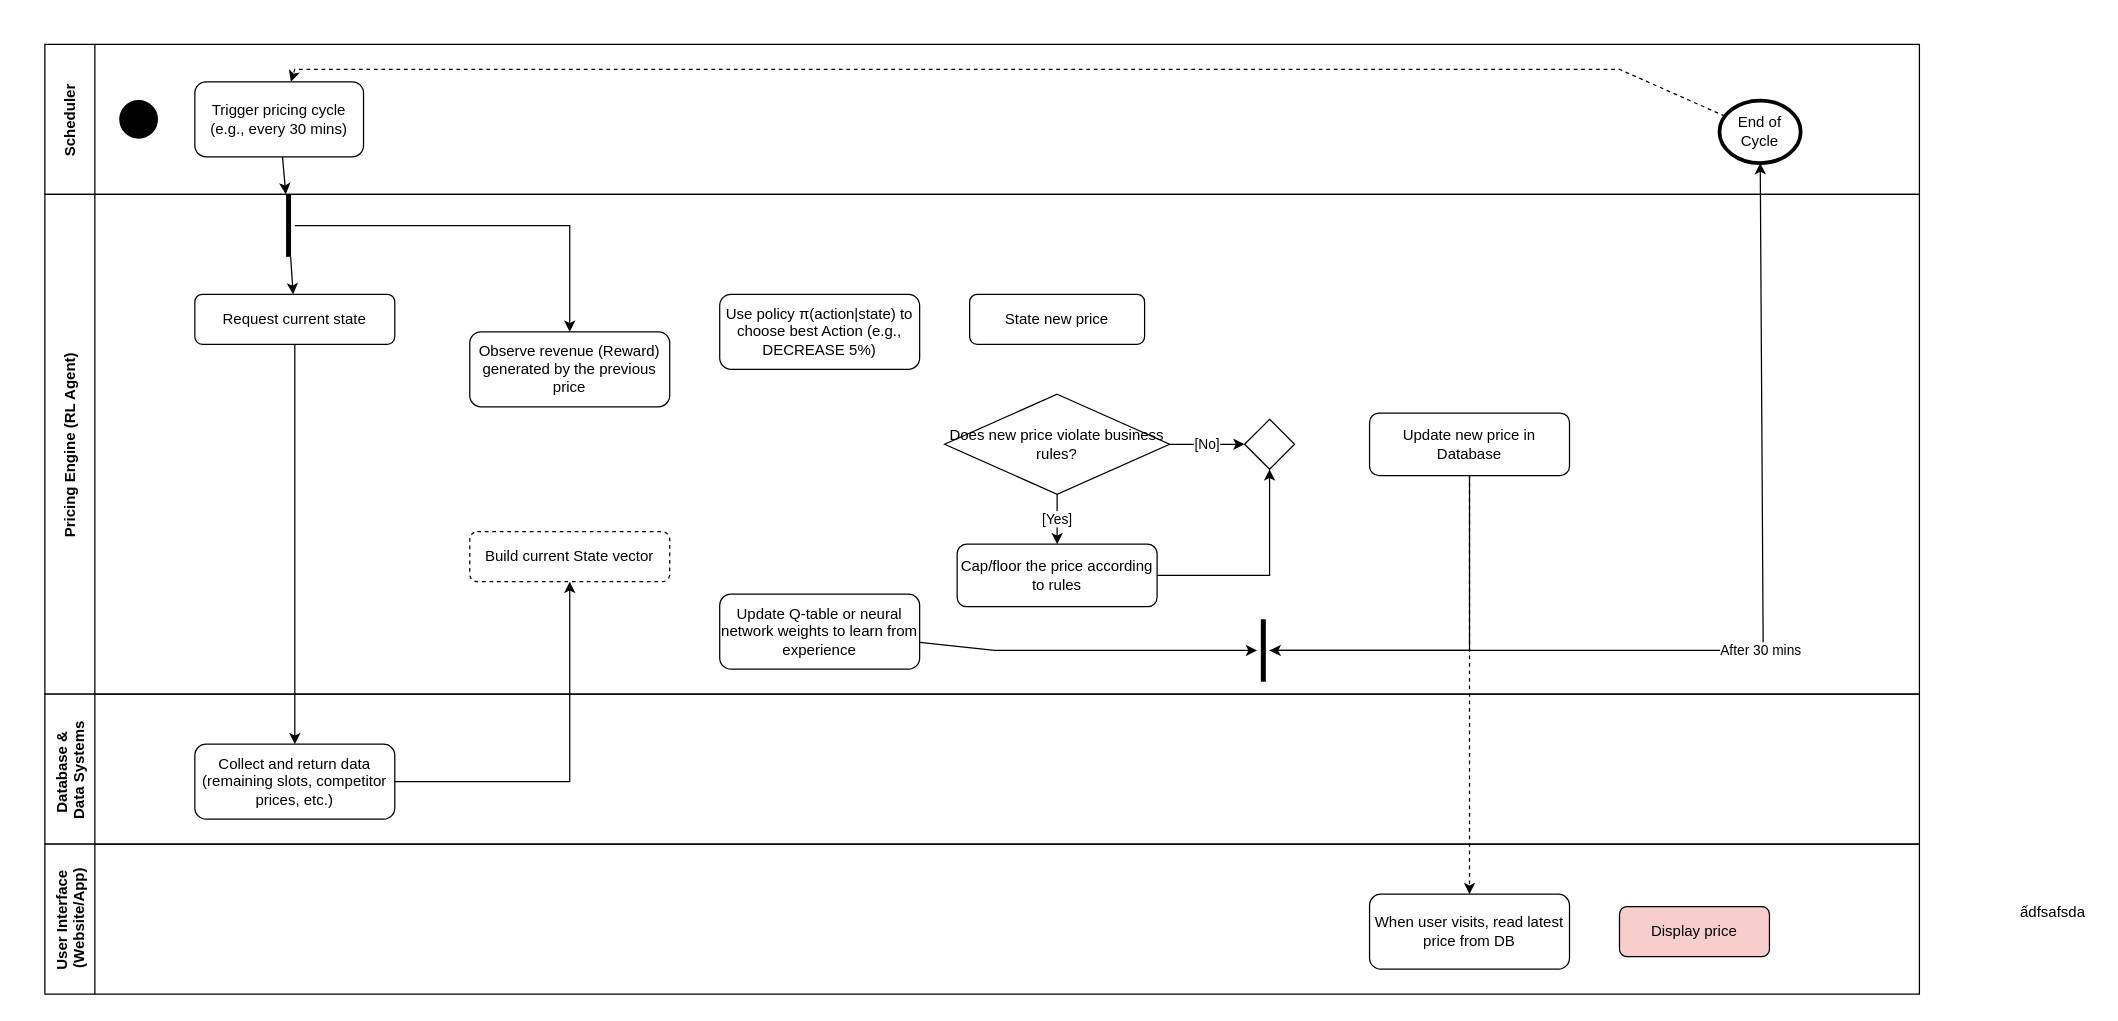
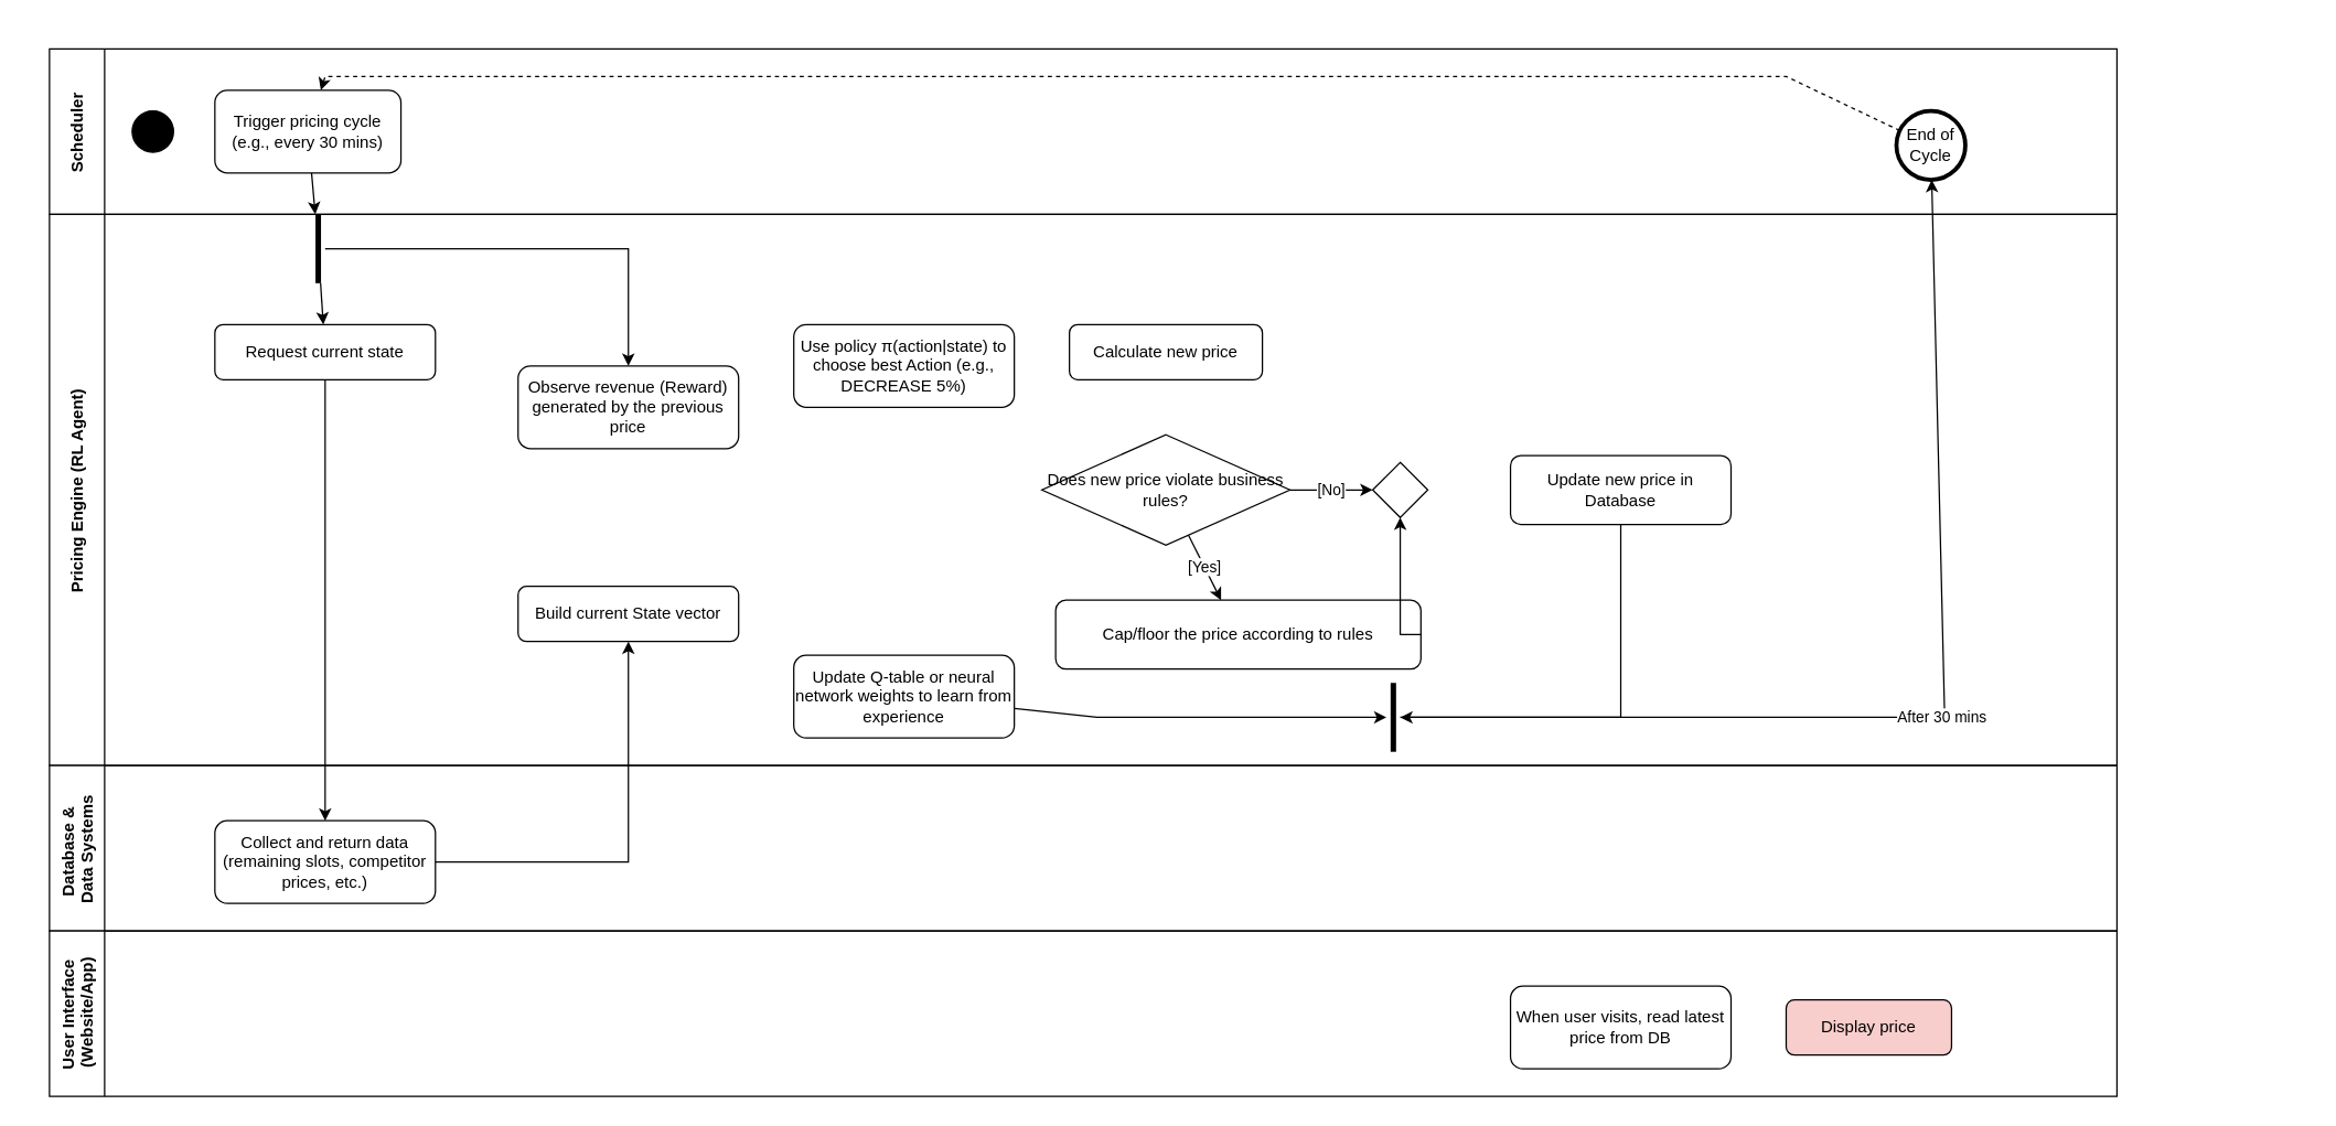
- <mxCell id="11" value="&lt;span style=&quot;background-color: light-dark(#ffffff, var(--ge-dark-color, #121212));&quot;&gt;End of Cycle&lt;/span&gt;" style="ellipse;whiteSpace=wrap;html=1;aspect=fixed;strokeWidth=3;" vertex="1" parent="9"><mxGeometry x="1340" y="45" width="65" height="50" as="geometry" /></mxCell>
+ <mxCell id="11" value="&lt;span style=&quot;background-color: light-dark(#ffffff, var(--ge-dark-color, #121212));&quot;&gt;End of Cycle&lt;/span&gt;" style="ellipse;whiteSpace=wrap;html=1;aspect=fixed;strokeWidth=3;" vertex="1" parent="9"><mxGeometry x="1340" y="45" width="50" height="50" as="geometry" /></mxCell>
- <mxCell id="22" value="State new price" style="rounded=1;whiteSpace=wrap;html=1;" vertex="1" parent="1"><mxGeometry x="760" y="220" width="140" height="40" as="geometry" /></mxCell>
+ <mxCell id="22" value="Calculate new price" style="rounded=1;whiteSpace=wrap;html=1;" vertex="1" parent="1"><mxGeometry x="760" y="220" width="140" height="40" as="geometry" /></mxCell>
- <mxCell id="14" value="Build current State vector" style="rounded=1;whiteSpace=wrap;html=1;dashed=1;" vertex="1" parent="12"><mxGeometry x="340" y="270" width="160" height="40" as="geometry" /></mxCell>
+ <mxCell id="14" value="Build current State vector" style="rounded=1;whiteSpace=wrap;html=1;" vertex="1" parent="12"><mxGeometry x="340" y="270" width="160" height="40" as="geometry" /></mxCell>
- <mxCell id="24" value="Cap/floor the price according to rules" style="rounded=1;whiteSpace=wrap;html=1;" vertex="1" parent="1"><mxGeometry x="750" y="420" width="160" height="50" as="geometry" /></mxCell>
+ <mxCell id="24" value="Cap/floor the price according to rules" style="rounded=1;whiteSpace=wrap;html=1;" vertex="1" parent="1"><mxGeometry x="750" y="420" width="265" height="50" as="geometry" /></mxCell>
- <mxCell id="41" value="" style="endArrow=classic;html=1;rounded=0;dashed=1;" edge="1" parent="1" source="26" target="29"><mxGeometry relative="1" as="geometry"><mxPoint x="1160" y="365" as="sourcePoint" /><mxPoint x="1160" y="700" as="targetPoint" /></mxGeometry></mxCell>
- <mxCell id="44" value="ấdfsafsda" style="text;strokeColor=none;align=center;fillColor=none;html=1;verticalAlign=middle;whiteSpace=wrap;rounded=0;" vertex="1" parent="1"><mxGeometry x="1597" y="700" width="60" height="30" as="geometry" /></mxCell>
